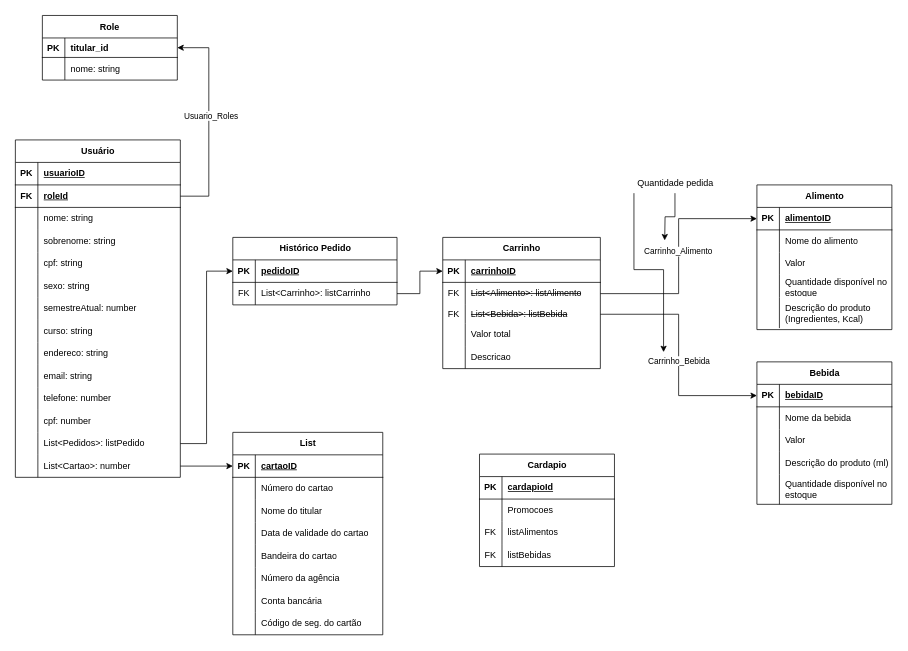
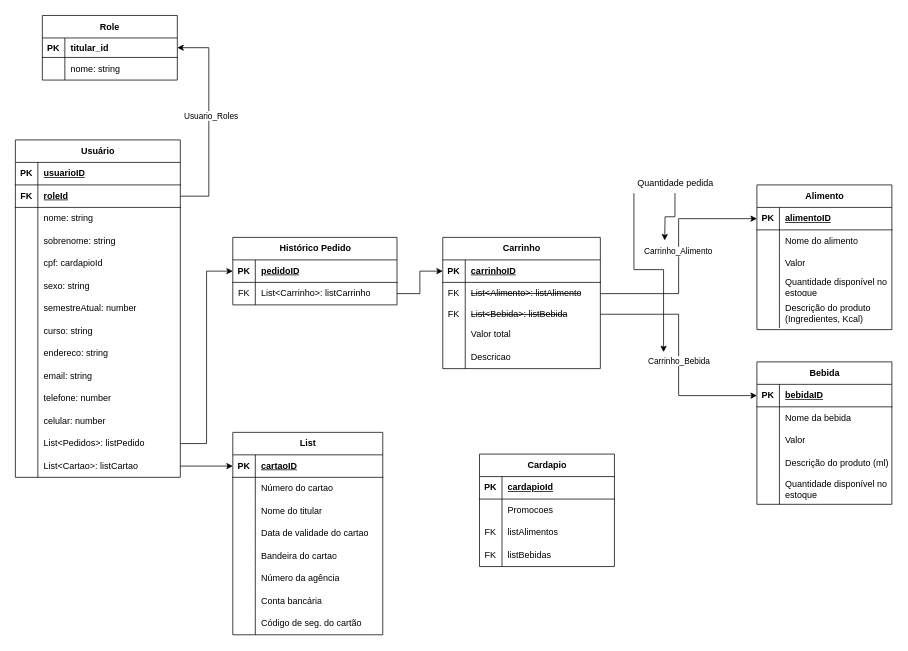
- <mxCell id="17" value="cpf: string" style="shape=partialRectangle;connectable=0;fillColor=none;top=0;left=0;bottom=0;right=0;align=left;spacingLeft=6;overflow=hidden;whiteSpace=wrap;html=1;" vertex="1" parent="15"><mxGeometry x="30" width="190" height="30" as="geometry"><mxRectangle width="190" height="30" as="alternateBounds" /></mxGeometry></mxCell>
+ <mxCell id="17" value="cpf: cardapioId" style="shape=partialRectangle;connectable=0;fillColor=none;top=0;left=0;bottom=0;right=0;align=left;spacingLeft=6;overflow=hidden;whiteSpace=wrap;html=1;" vertex="1" parent="15"><mxGeometry x="30" width="190" height="30" as="geometry"><mxRectangle width="190" height="30" as="alternateBounds" /></mxGeometry></mxCell>
- <mxCell id="38" value="cpf: number" style="shape=partialRectangle;connectable=0;fillColor=none;top=0;left=0;bottom=0;right=0;align=left;spacingLeft=6;overflow=hidden;whiteSpace=wrap;html=1;" vertex="1" parent="36"><mxGeometry x="30" width="190" height="30" as="geometry"><mxRectangle width="190" height="30" as="alternateBounds" /></mxGeometry></mxCell>
+ <mxCell id="38" value="celular: number" style="shape=partialRectangle;connectable=0;fillColor=none;top=0;left=0;bottom=0;right=0;align=left;spacingLeft=6;overflow=hidden;whiteSpace=wrap;html=1;" vertex="1" parent="36"><mxGeometry x="30" width="190" height="30" as="geometry"><mxRectangle width="190" height="30" as="alternateBounds" /></mxGeometry></mxCell>
- <mxCell id="44" value="List&amp;lt;Cartao&amp;gt;: number" style="shape=partialRectangle;connectable=0;fillColor=none;top=0;left=0;bottom=0;right=0;align=left;spacingLeft=6;overflow=hidden;whiteSpace=wrap;html=1;" vertex="1" parent="42"><mxGeometry x="30" width="190" height="30" as="geometry"><mxRectangle width="190" height="30" as="alternateBounds" /></mxGeometry></mxCell>
+ <mxCell id="44" value="List&amp;lt;Cartao&amp;gt;: listCartao" style="shape=partialRectangle;connectable=0;fillColor=none;top=0;left=0;bottom=0;right=0;align=left;spacingLeft=6;overflow=hidden;whiteSpace=wrap;html=1;" vertex="1" parent="42"><mxGeometry x="30" width="190" height="30" as="geometry"><mxRectangle width="190" height="30" as="alternateBounds" /></mxGeometry></mxCell>
